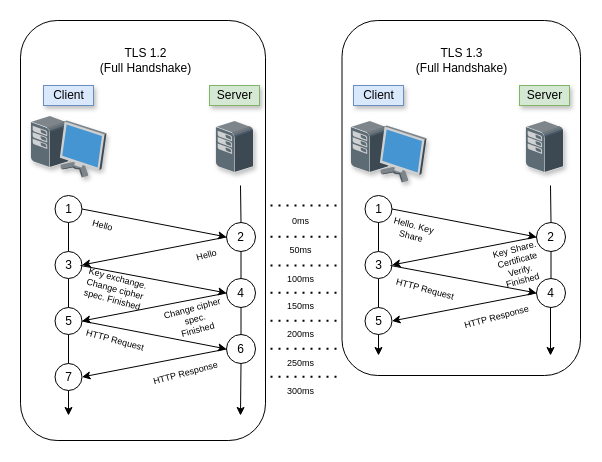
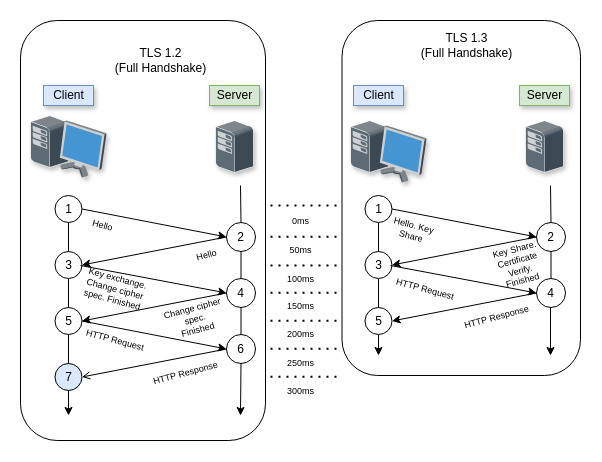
- <mxCell id="9" value="TLS 1.2&lt;br&gt;(Full Handshake)" style="text;html=1;align=center;verticalAlign=middle;resizable=0;points=[];autosize=1;strokeColor=none;fillColor=none;" vertex="1" parent="1"><mxGeometry x="90" y="45" width="110" height="30" as="geometry" /></mxCell>
+ <mxCell id="9" value="TLS 1.2&lt;br&gt;(Full Handshake)" style="text;html=1;align=center;verticalAlign=middle;resizable=0;points=[];autosize=1;strokeColor=none;fillColor=none;" vertex="1" parent="1"><mxGeometry x="105" y="45" width="110" height="30" as="geometry" /></mxCell>
- <mxCell id="39" value="TLS 1.3&lt;br&gt;(Full Handshake)" style="text;html=1;align=center;verticalAlign=middle;resizable=0;points=[];autosize=1;strokeColor=none;fillColor=none;" vertex="1" parent="1"><mxGeometry x="406" y="45" width="110" height="30" as="geometry" /></mxCell>
+ <mxCell id="39" value="TLS 1.3&lt;br&gt;(Full Handshake)" style="text;html=1;align=center;verticalAlign=middle;resizable=0;points=[];autosize=1;strokeColor=none;fillColor=none;" vertex="1" parent="1"><mxGeometry x="411" y="30" width="110" height="30" as="geometry" /></mxCell>
- <mxCell id="32" value="" style="endArrow=classic;html=1;shadow=0;entryX=1;entryY=0.5;entryDx=0;entryDy=0;exitX=0;exitY=0.5;exitDx=0;exitDy=0;" edge="1" parent="1" source="27" target="31"><mxGeometry width="50" height="50" relative="1" as="geometry"><mxPoint x="236" y="302.5" as="sourcePoint" /><mxPoint x="91.5" y="330.5" as="targetPoint" /></mxGeometry></mxCell>
+ <mxCell id="32" value="" style="endArrow=open;html=1;shadow=0;entryX=1;entryY=0.5;entryDx=0;entryDy=0;exitX=0;exitY=0.5;exitDx=0;exitDy=0;" edge="1" parent="1" source="27" target="31"><mxGeometry width="50" height="50" relative="1" as="geometry"><mxPoint x="236" y="302.5" as="sourcePoint" /><mxPoint x="91.5" y="330.5" as="targetPoint" /></mxGeometry></mxCell>
- <mxCell id="31" value="7" style="ellipse;whiteSpace=wrap;html=1;aspect=fixed;" vertex="1" parent="1"><mxGeometry x="54.5" y="363" width="27" height="27" as="geometry" /></mxCell>
+ <mxCell id="31" value="7" style="ellipse;whiteSpace=wrap;html=1;aspect=fixed;fillColor=#dae8fc;" vertex="1" parent="1"><mxGeometry x="54.5" y="363" width="27" height="27" as="geometry" /></mxCell>
